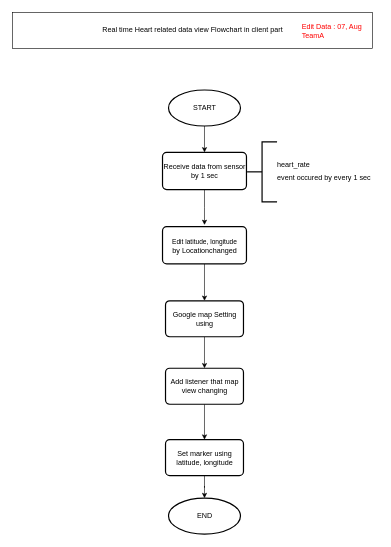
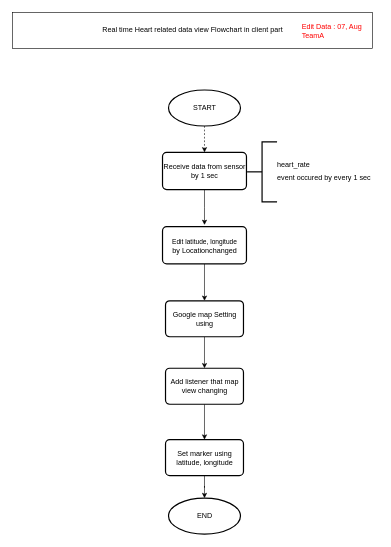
- <mxCell id="2" value="" style="edgeStyle=orthogonalEdgeStyle;rounded=0;orthogonalLoop=1;jettySize=auto;html=1;" parent="1" source="3" target="8" edge="1"><mxGeometry relative="1" as="geometry" /></mxCell>
+ <mxCell id="2" value="" style="edgeStyle=orthogonalEdgeStyle;rounded=0;orthogonalLoop=1;jettySize=auto;html=1;dashed=1;" parent="1" source="3" target="8" edge="1"><mxGeometry relative="1" as="geometry" /></mxCell>
